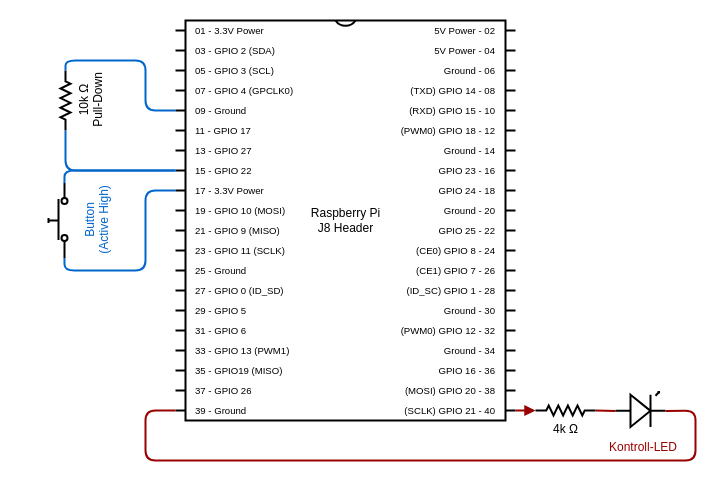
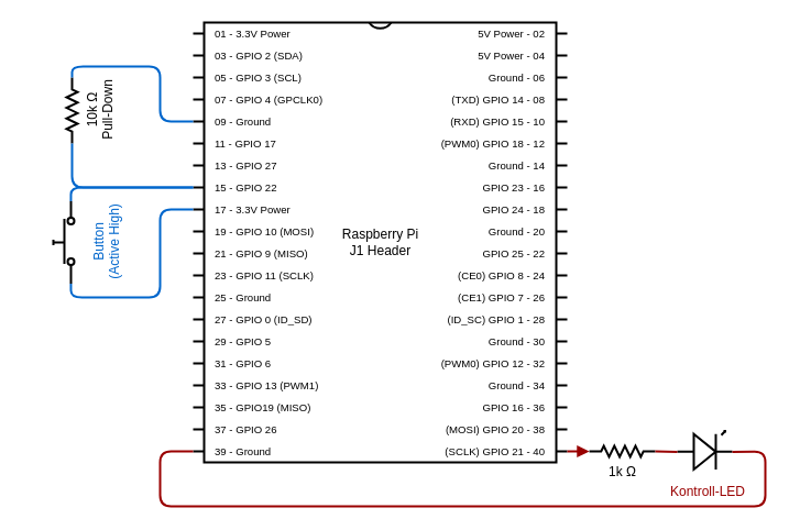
- <mxCell id="2" value="&lt;div&gt;Raspberry Pi&lt;/div&gt;&lt;div&gt;J8 Header&lt;br&gt;&lt;/div&gt;" style="shadow=0;dashed=0;align=center;fillColor=#ffffff;html=1;strokeWidth=2;shape=mxgraph.electrical.logic_gates.dual_inline_ic;labelNames=01 - 3.3V Power,03 - GPIO 2 (SDA),05 - GPIO 3 (SCL),07 - GPIO 4 (GPCLK0),09 - Ground,11 - GPIO 17,13 - GPIO 27,15 - GPIO 22,17 - 3.3V Power,19 - GPIO 10 (MOSI),21 - GPIO 9 (MISO),23 - GPIO 11 (SCLK),25 - Ground,27 - GPIO 0 (ID_SD),29 - GPIO 5,31 - GPIO 6,33 - GPIO 13 (PWM1),35 - GPIO19 (MISO),37 - GPIO 26,39 - Ground,(SCLK) GPIO 21 - 40,(MOSI) GPIO 20 - 38,GPIO 16 - 36,Ground - 34,(PWM0) GPIO 12 - 32,Ground - 30,(ID_SC) GPIO 1 - 28,(CE1) GPIO 7 - 26,(CE0) GPIO 8 - 24,GPIO 25 - 22,Ground - 20,GPIO 24 - 18,GPIO 23 - 16,Ground - 14,(PWM0) GPIO 18 - 12,(RXD) GPIO 15 - 10,(TXD) GPIO 14 - 08,Ground - 06,5V Power - 04,5V Power - 02;direction=east;portConstraintRotation=0;portConstraint=none;fixDash=0;autosize=0;collapsible=0;container=0;part=0;pinLabelType=cust;labelCount=40;" parent="1" vertex="1"><mxGeometry x="175" y="20" width="340" height="400" as="geometry" /></mxCell>
+ <mxCell id="2" value="&lt;div&gt;Raspberry Pi&lt;/div&gt;&lt;div&gt;J1 Header&lt;br&gt;&lt;/div&gt;" style="shadow=0;dashed=0;align=center;fillColor=#ffffff;html=1;strokeWidth=2;shape=mxgraph.electrical.logic_gates.dual_inline_ic;labelNames=01 - 3.3V Power,03 - GPIO 2 (SDA),05 - GPIO 3 (SCL),07 - GPIO 4 (GPCLK0),09 - Ground,11 - GPIO 17,13 - GPIO 27,15 - GPIO 22,17 - 3.3V Power,19 - GPIO 10 (MOSI),21 - GPIO 9 (MISO),23 - GPIO 11 (SCLK),25 - Ground,27 - GPIO 0 (ID_SD),29 - GPIO 5,31 - GPIO 6,33 - GPIO 13 (PWM1),35 - GPIO19 (MISO),37 - GPIO 26,39 - Ground,(SCLK) GPIO 21 - 40,(MOSI) GPIO 20 - 38,GPIO 16 - 36,Ground - 34,(PWM0) GPIO 12 - 32,Ground - 30,(ID_SC) GPIO 1 - 28,(CE1) GPIO 7 - 26,(CE0) GPIO 8 - 24,GPIO 25 - 22,Ground - 20,GPIO 24 - 18,GPIO 23 - 16,Ground - 14,(PWM0) GPIO 18 - 12,(RXD) GPIO 15 - 10,(TXD) GPIO 14 - 08,Ground - 06,5V Power - 04,5V Power - 02;direction=east;portConstraintRotation=0;portConstraint=none;fixDash=0;autosize=0;collapsible=0;container=0;part=0;pinLabelType=cust;labelCount=40;" parent="1" vertex="1"><mxGeometry x="175" y="20" width="340" height="400" as="geometry" /></mxCell>
- <mxCell id="3" value="4k &lt;span class=&quot;ILfuVd&quot;&gt;&lt;span class=&quot;e24Kjd&quot;&gt;Ω&lt;/span&gt;&lt;/span&gt;" style="pointerEvents=1;verticalLabelPosition=bottom;shadow=0;dashed=0;align=center;fillColor=#ffffff;html=1;verticalAlign=top;strokeWidth=2;shape=mxgraph.electrical.resistors.resistor_2;" parent="1" vertex="1"><mxGeometry x="535" y="405" width="60" height="10" as="geometry" /></mxCell>
+ <mxCell id="3" value="1k &lt;span class=&quot;ILfuVd&quot;&gt;&lt;span class=&quot;e24Kjd&quot;&gt;Ω&lt;/span&gt;&lt;/span&gt;" style="pointerEvents=1;verticalLabelPosition=bottom;shadow=0;dashed=0;align=center;fillColor=#ffffff;html=1;verticalAlign=top;strokeWidth=2;shape=mxgraph.electrical.resistors.resistor_2;" parent="1" vertex="1"><mxGeometry x="535" y="405" width="60" height="10" as="geometry" /></mxCell>
